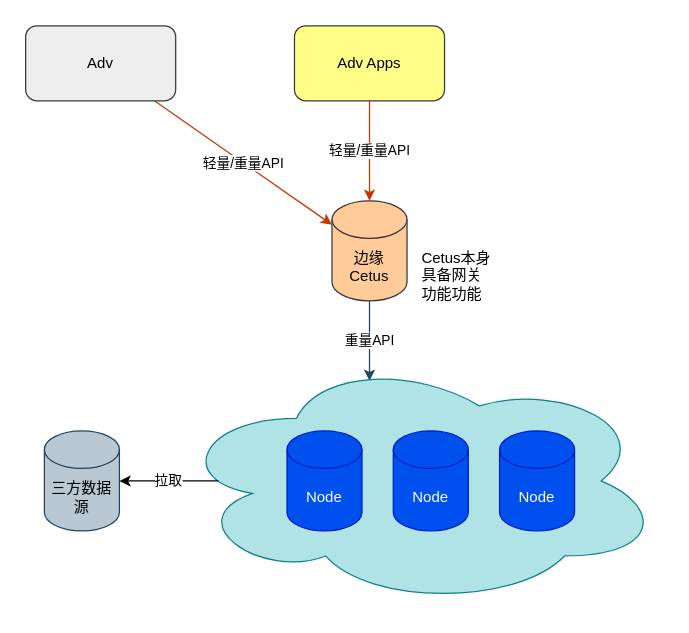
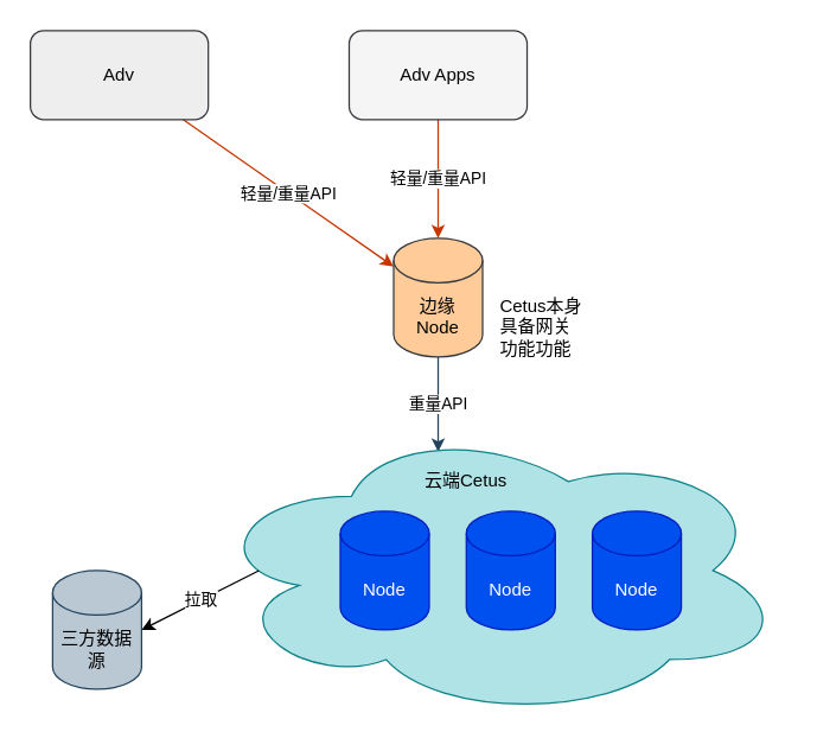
- <mxCell id="5" value="Adv Apps" style="rounded=1;whiteSpace=wrap;html=1;fillColor=#ffff88;strokeColor=#36393d;" vertex="1" parent="1"><mxGeometry x="235" y="20" width="120" height="60" as="geometry" /></mxCell>
+ <mxCell id="5" value="Adv Apps" style="rounded=1;whiteSpace=wrap;html=1;fillColor=#f5f5f5;strokeColor=#36393d;" vertex="1" parent="1"><mxGeometry x="235" y="20" width="120" height="60" as="geometry" /></mxCell>
- <mxCell id="7" value="边缘&lt;br&gt;Cetus" style="shape=cylinder3;whiteSpace=wrap;html=1;boundedLbl=1;backgroundOutline=1;size=15;fillColor=#ffcc99;strokeColor=#36393d;" vertex="1" parent="1"><mxGeometry x="265" y="160" width="60" height="80" as="geometry" /></mxCell>
+ <mxCell id="7" value="边缘&lt;br&gt;Node" style="shape=cylinder3;whiteSpace=wrap;html=1;boundedLbl=1;backgroundOutline=1;size=15;fillColor=#ffcc99;strokeColor=#36393d;" vertex="1" parent="1"><mxGeometry x="265" y="160" width="60" height="80" as="geometry" /></mxCell>
+ <mxCell id="13" value="云端Cetus" style="text;html=1;strokeColor=none;fillColor=none;align=center;verticalAlign=middle;whiteSpace=wrap;rounded=0;" vertex="1" parent="8"><mxGeometry x="140" y="30" width="70" height="20" as="geometry" /></mxCell>
- <mxCell id="14" value="三方数据源" style="shape=cylinder3;whiteSpace=wrap;html=1;boundedLbl=1;backgroundOutline=1;size=15;fillColor=#bac8d3;strokeColor=#23445d;" vertex="1" parent="1"><mxGeometry x="35" y="344" width="60" height="80" as="geometry" /></mxCell>
+ <mxCell id="14" value="三方数据源" style="shape=cylinder3;whiteSpace=wrap;html=1;boundedLbl=1;backgroundOutline=1;size=15;fillColor=#bac8d3;strokeColor=#23445d;" vertex="1" parent="1"><mxGeometry x="35" y="384" width="60" height="80" as="geometry" /></mxCell>
